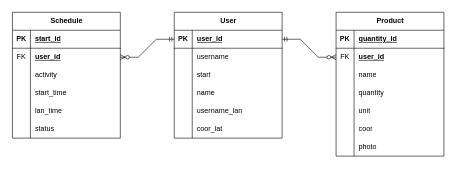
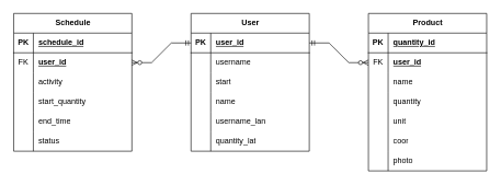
- <mxCell id="24" value="start_id" style="shape=partialRectangle;connectable=0;fillColor=none;top=0;left=0;bottom=0;right=0;align=left;spacingLeft=6;fontStyle=5;overflow=hidden;whiteSpace=wrap;html=1;" parent="22" vertex="1"><mxGeometry x="30" width="150" height="30" as="geometry"><mxRectangle width="150" height="30" as="alternateBounds" /></mxGeometry></mxCell>
+ <mxCell id="24" value="schedule_id" style="shape=partialRectangle;connectable=0;fillColor=none;top=0;left=0;bottom=0;right=0;align=left;spacingLeft=6;fontStyle=5;overflow=hidden;whiteSpace=wrap;html=1;" parent="22" vertex="1"><mxGeometry x="30" width="150" height="30" as="geometry"><mxRectangle width="150" height="30" as="alternateBounds" /></mxGeometry></mxCell>
- <mxCell id="33" value="start_time" style="shape=partialRectangle;connectable=0;fillColor=none;top=0;left=0;bottom=0;right=0;align=left;spacingLeft=6;overflow=hidden;whiteSpace=wrap;html=1;" parent="31" vertex="1"><mxGeometry x="30" width="150" height="30" as="geometry"><mxRectangle width="150" height="30" as="alternateBounds" /></mxGeometry></mxCell>
+ <mxCell id="33" value="start_quantity" style="shape=partialRectangle;connectable=0;fillColor=none;top=0;left=0;bottom=0;right=0;align=left;spacingLeft=6;overflow=hidden;whiteSpace=wrap;html=1;" parent="31" vertex="1"><mxGeometry x="30" width="150" height="30" as="geometry"><mxRectangle width="150" height="30" as="alternateBounds" /></mxGeometry></mxCell>
- <mxCell id="36" value="lan_time" style="shape=partialRectangle;connectable=0;fillColor=none;top=0;left=0;bottom=0;right=0;align=left;spacingLeft=6;overflow=hidden;whiteSpace=wrap;html=1;" parent="34" vertex="1"><mxGeometry x="30" width="150" height="30" as="geometry"><mxRectangle width="150" height="30" as="alternateBounds" /></mxGeometry></mxCell>
+ <mxCell id="36" value="end_time" style="shape=partialRectangle;connectable=0;fillColor=none;top=0;left=0;bottom=0;right=0;align=left;spacingLeft=6;overflow=hidden;whiteSpace=wrap;html=1;" parent="34" vertex="1"><mxGeometry x="30" width="150" height="30" as="geometry"><mxRectangle width="150" height="30" as="alternateBounds" /></mxGeometry></mxCell>
- <mxCell id="20" value="coor_lat" style="shape=partialRectangle;connectable=0;fillColor=none;top=0;left=0;bottom=0;right=0;align=left;spacingLeft=6;overflow=hidden;whiteSpace=wrap;html=1;" parent="18" vertex="1"><mxGeometry x="30" width="150" height="30" as="geometry"><mxRectangle width="150" height="30" as="alternateBounds" /></mxGeometry></mxCell>
+ <mxCell id="20" value="quantity_lat" style="shape=partialRectangle;connectable=0;fillColor=none;top=0;left=0;bottom=0;right=0;align=left;spacingLeft=6;overflow=hidden;whiteSpace=wrap;html=1;" parent="18" vertex="1"><mxGeometry x="30" width="150" height="30" as="geometry"><mxRectangle width="150" height="30" as="alternateBounds" /></mxGeometry></mxCell>
